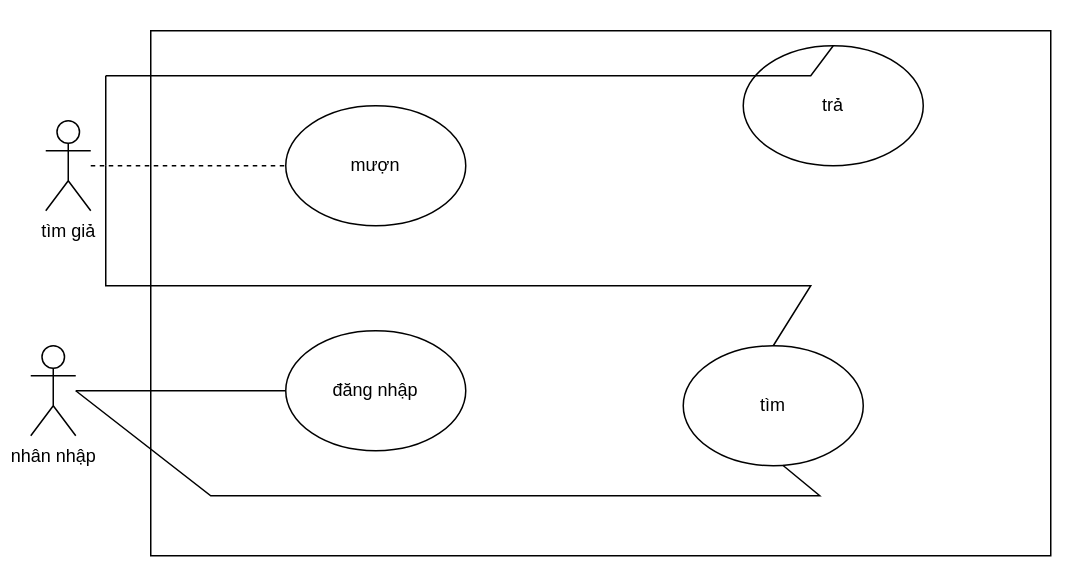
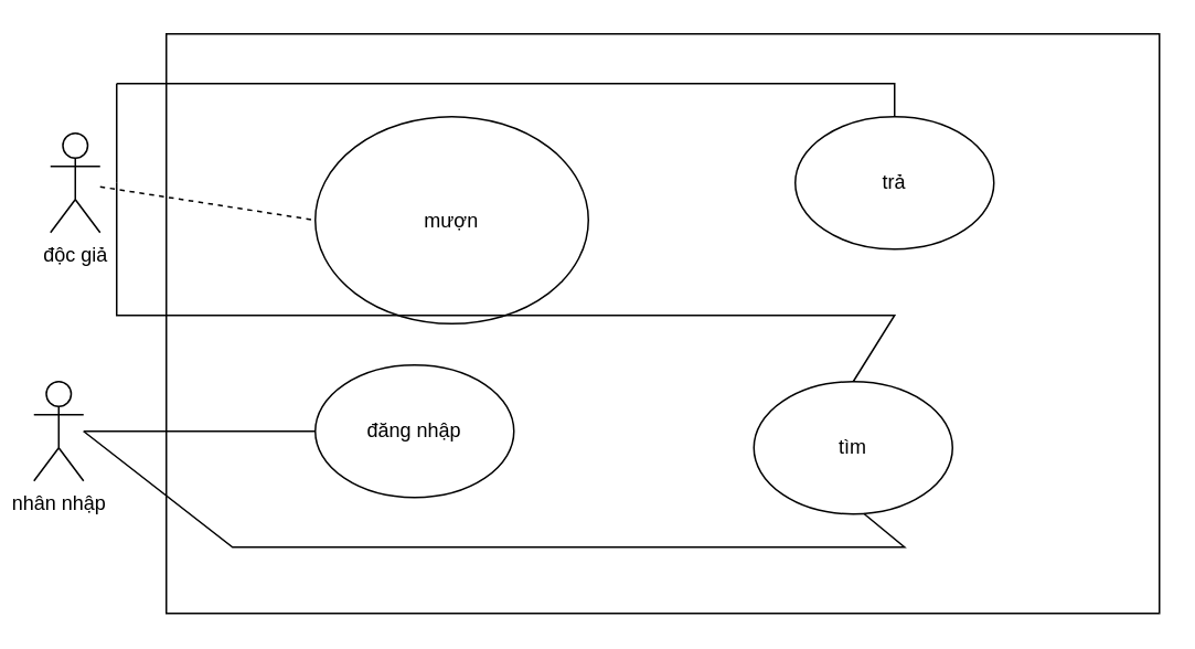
- <mxCell id="7" value="trả" style="ellipse;whiteSpace=wrap;html=1;" vertex="1" parent="1"><mxGeometry x="495" y="30" width="120" height="80" as="geometry" /></mxCell>
+ <mxCell id="7" value="trả" style="ellipse;whiteSpace=wrap;html=1;" vertex="1" parent="1"><mxGeometry x="480" y="70" width="120" height="80" as="geometry" /></mxCell>
- <mxCell id="6" value="mượn" style="ellipse;whiteSpace=wrap;html=1;" vertex="1" parent="1"><mxGeometry x="190" y="70" width="120" height="80" as="geometry" /></mxCell>
+ <mxCell id="6" value="mượn" style="ellipse;whiteSpace=wrap;html=1;" vertex="1" parent="1"><mxGeometry x="190" y="70" width="165" height="125" as="geometry" /></mxCell>
- <mxCell id="5" value="tìm giả" style="shape=umlActor;verticalLabelPosition=bottom;verticalAlign=top;html=1;outlineConnect=0;" vertex="1" parent="1"><mxGeometry x="30" y="80" width="30" height="60" as="geometry" /></mxCell>
+ <mxCell id="5" value="độc giả" style="shape=umlActor;verticalLabelPosition=bottom;verticalAlign=top;html=1;outlineConnect=0;" vertex="1" parent="1"><mxGeometry x="30" y="80" width="30" height="60" as="geometry" /></mxCell>
